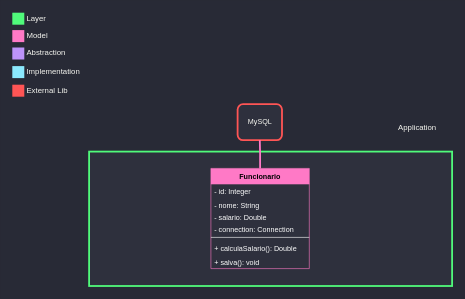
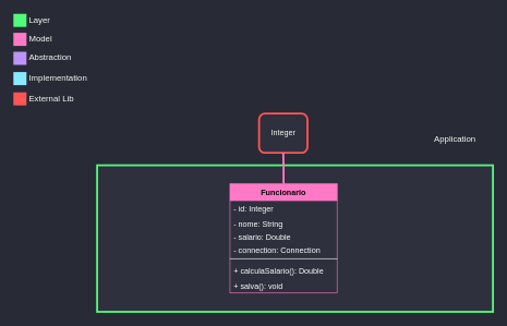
- <mxCell id="14" value="MySQL" style="rounded=1;whiteSpace=wrap;html=1;strokeColor=#FF5555;fillColor=#2E303D;strokeWidth=3;fontColor=#F8F8F2;" parent="1" vertex="1"><mxGeometry x="395.5" y="173" width="74" height="60" as="geometry" /></mxCell>
+ <mxCell id="14" value="Integer" style="rounded=1;whiteSpace=wrap;html=1;strokeColor=#FF5555;fillColor=#2E303D;strokeWidth=3;fontColor=#F8F8F2;" parent="1" vertex="1"><mxGeometry x="395.5" y="173" width="74" height="60" as="geometry" /></mxCell>
